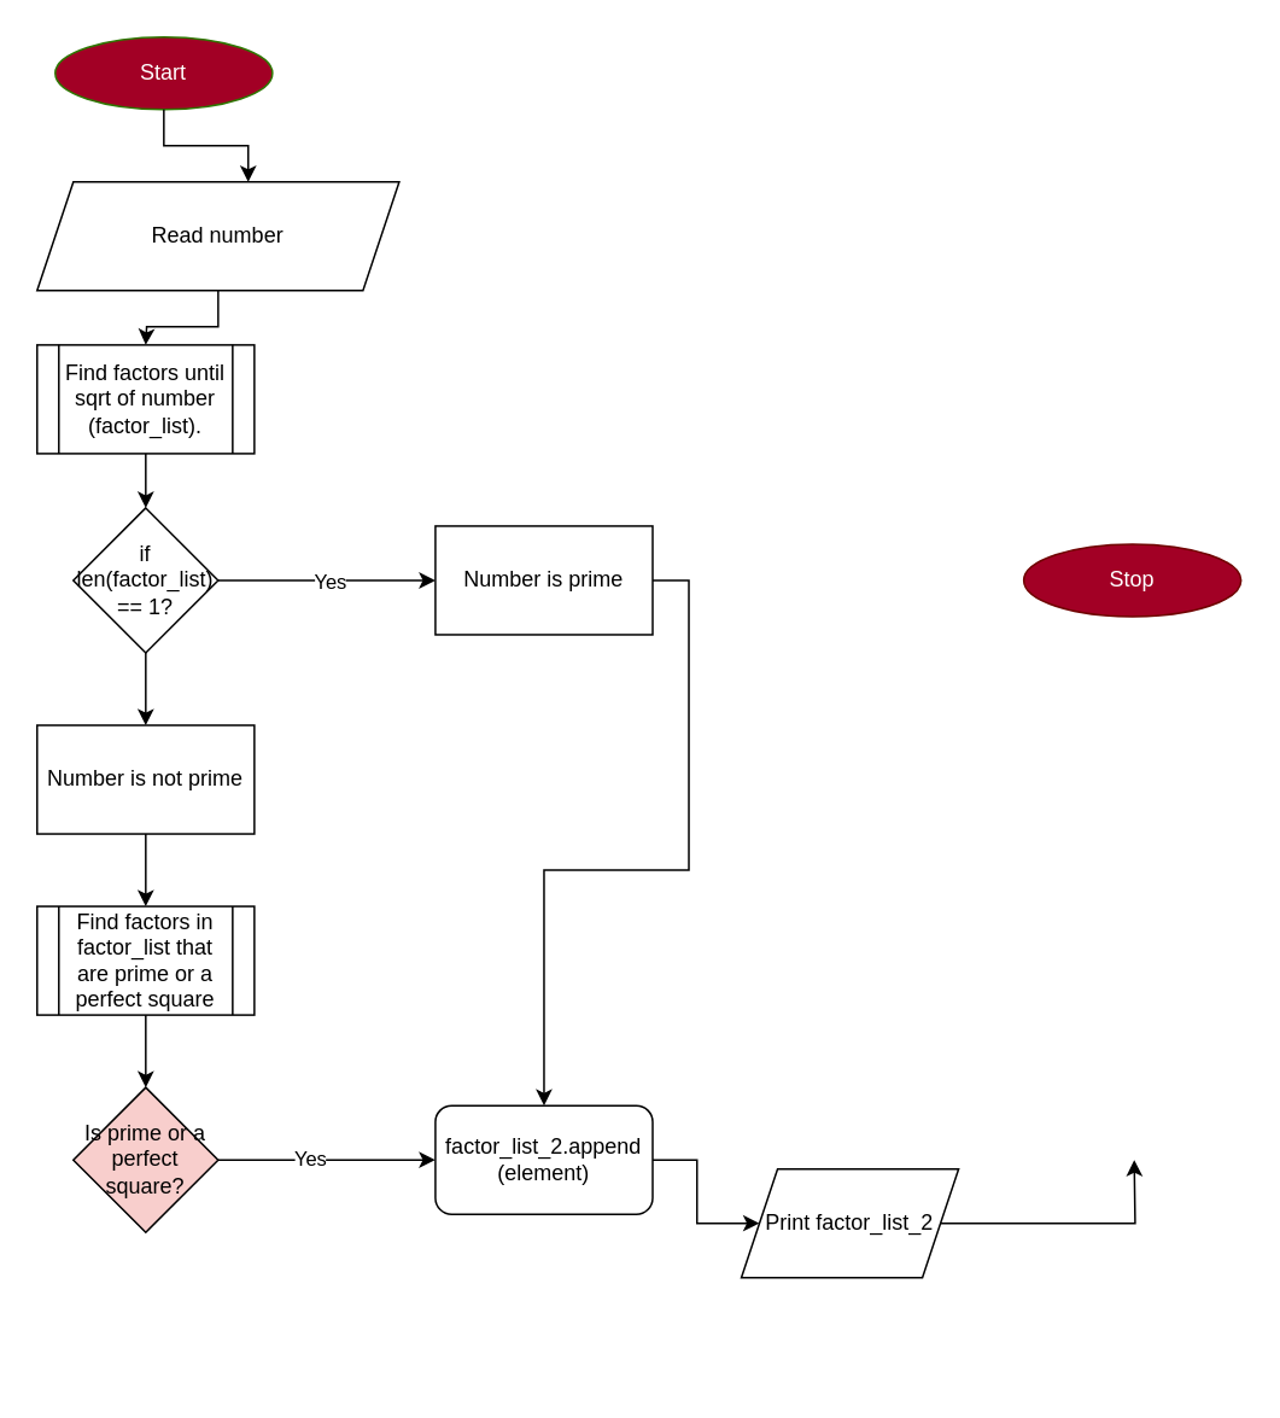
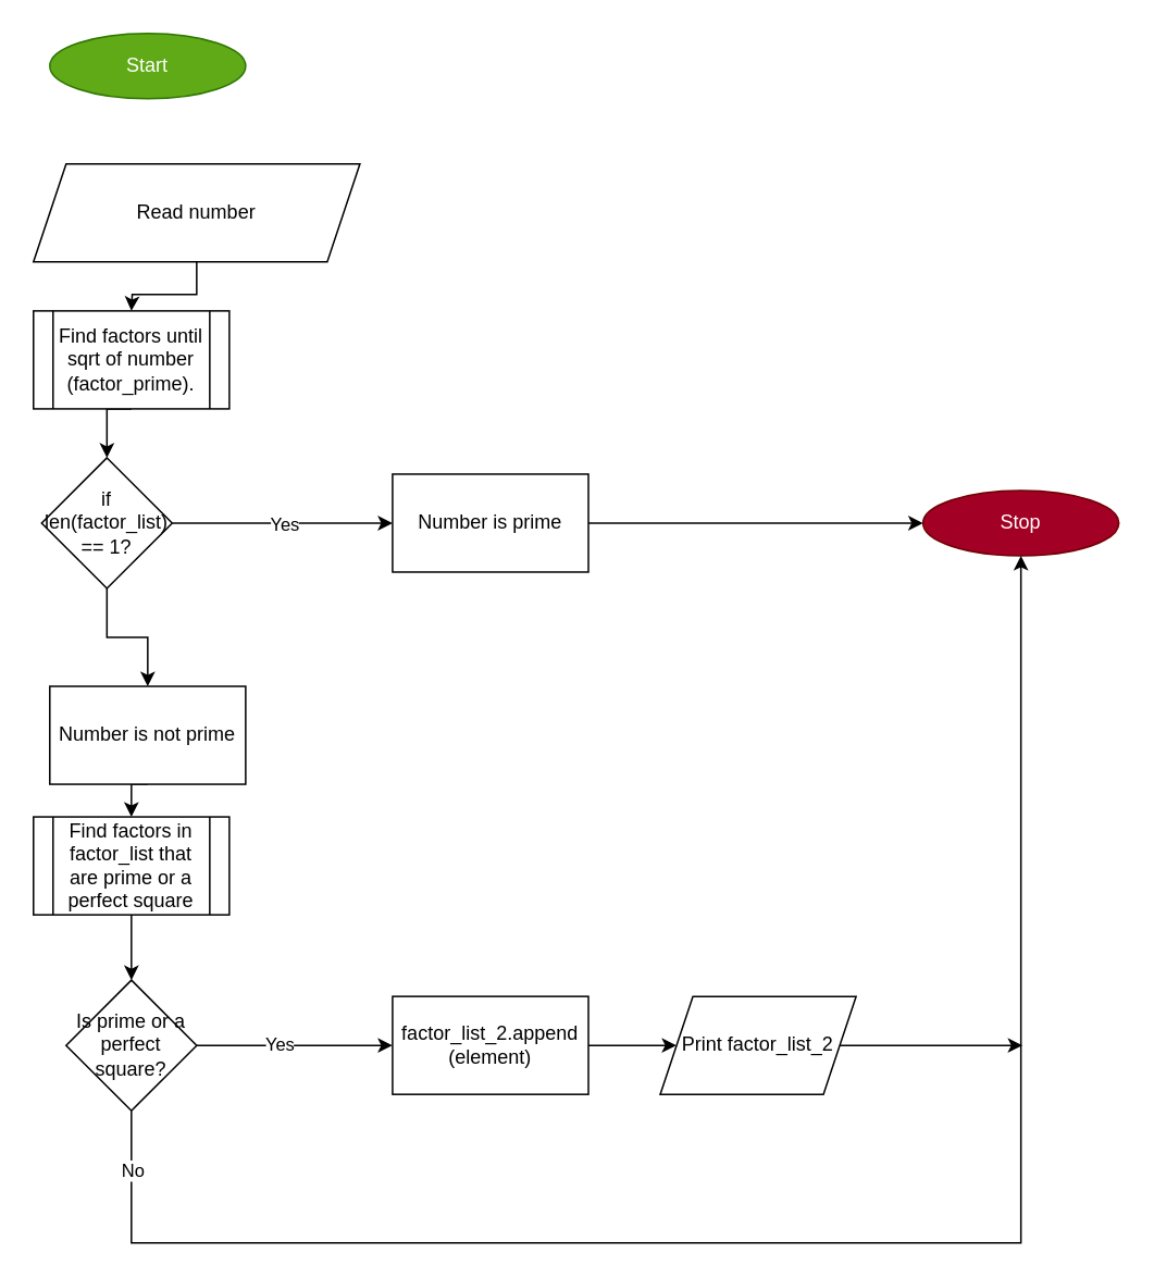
- <mxCell id="4" value="Start" style="ellipse;whiteSpace=wrap;html=1;fillColor=#a20025;fontColor=#ffffff;strokeColor=#2D7600;" parent="1" vertex="1"><mxGeometry x="30" y="20" width="120" height="40" as="geometry" /></mxCell>
+ <mxCell id="4" value="Start" style="ellipse;whiteSpace=wrap;html=1;fillColor=#60a917;fontColor=#ffffff;strokeColor=#2D7600;" parent="1" vertex="1"><mxGeometry x="30" y="20" width="120" height="40" as="geometry" /></mxCell>
- <mxCell id="5" style="edgeStyle=orthogonalEdgeStyle;rounded=0;orthogonalLoop=1;jettySize=auto;html=1;exitX=0.5;exitY=1;exitDx=0;exitDy=0;entryX=0.583;entryY=0;entryDx=0;entryDy=0;entryPerimeter=0;" parent="1" source="4" target="3" edge="1"><mxGeometry relative="1" as="geometry" /></mxCell>
- <mxCell id="7" value="Find factors until sqrt of number&lt;br&gt;(factor_list)." style="shape=process;whiteSpace=wrap;html=1;backgroundOutline=1;" parent="1" vertex="1"><mxGeometry x="20" y="190" width="120" height="60" as="geometry" /></mxCell>
+ <mxCell id="7" value="Find factors until sqrt of number&lt;br&gt;(factor_prime)." style="shape=process;whiteSpace=wrap;html=1;backgroundOutline=1;" parent="1" vertex="1"><mxGeometry x="20" y="190" width="120" height="60" as="geometry" /></mxCell>
- <mxCell id="11" value="if len(factor_list)&lt;br&gt;== 1?" style="rhombus;whiteSpace=wrap;html=1;" parent="1" vertex="1"><mxGeometry x="40" y="280" width="80" height="80" as="geometry" /></mxCell>
+ <mxCell id="11" value="if len(factor_list)&lt;br&gt;== 1?" style="rhombus;whiteSpace=wrap;html=1;" parent="1" vertex="1"><mxGeometry x="25" y="280" width="80" height="80" as="geometry" /></mxCell>
- <mxCell id="15" value="Number is not prime" style="rounded=0;whiteSpace=wrap;html=1;" parent="1" vertex="1"><mxGeometry x="20" y="400" width="120" height="60" as="geometry" /></mxCell>
+ <mxCell id="15" value="Number is not prime" style="rounded=0;whiteSpace=wrap;html=1;" parent="1" vertex="1"><mxGeometry x="30" y="420" width="120" height="60" as="geometry" /></mxCell>
- <mxCell id="12" style="edgeStyle=orthogonalEdgeStyle;rounded=0;orthogonalLoop=1;jettySize=auto;html=1;exitX=1;exitY=0.5;exitDx=0;exitDy=0;" parent="1" source="13" target="25" edge="1"><mxGeometry relative="1" as="geometry" /></mxCell>
+ <mxCell id="12" style="edgeStyle=orthogonalEdgeStyle;rounded=0;orthogonalLoop=1;jettySize=auto;html=1;exitX=1;exitY=0.5;exitDx=0;exitDy=0;" parent="1" source="13" target="18" edge="1"><mxGeometry relative="1" as="geometry" /></mxCell>
- <mxCell id="23" value="Is prime or a perfect square?" style="rhombus;whiteSpace=wrap;html=1;fillColor=#f8cecc;" parent="1" vertex="1"><mxGeometry x="40" y="600" width="80" height="80" as="geometry" /></mxCell>
+ <mxCell id="23" value="Is prime or a perfect square?" style="rhombus;whiteSpace=wrap;html=1;" parent="1" vertex="1"><mxGeometry x="40" y="600" width="80" height="80" as="geometry" /></mxCell>
- <mxCell id="25" value="factor_list_2.append&lt;br&gt;(element)" style="whiteSpace=wrap;html=1;rounded=1;" parent="1" vertex="1"><mxGeometry x="240" y="610" width="120" height="60" as="geometry" /></mxCell>
+ <mxCell id="25" value="factor_list_2.append&lt;br&gt;(element)" style="rounded=0;whiteSpace=wrap;html=1;" parent="1" vertex="1"><mxGeometry x="240" y="610" width="120" height="60" as="geometry" /></mxCell>
- <mxCell id="27" value="Print factor_list_2" style="shape=parallelogram;perimeter=parallelogramPerimeter;whiteSpace=wrap;html=1;fixedSize=1;" parent="1" vertex="1"><mxGeometry x="409" y="645" width="120" height="60" as="geometry" /></mxCell>
+ <mxCell id="27" value="Print factor_list_2" style="shape=parallelogram;perimeter=parallelogramPerimeter;whiteSpace=wrap;html=1;fixedSize=1;" parent="1" vertex="1"><mxGeometry x="404" y="610" width="120" height="60" as="geometry" /></mxCell>
+ <mxCell id="21" style="edgeStyle=orthogonalEdgeStyle;rounded=0;orthogonalLoop=1;jettySize=auto;html=1;exitX=0.5;exitY=1;exitDx=0;exitDy=0;entryX=0.5;entryY=1;entryDx=0;entryDy=0;" parent="1" source="23" target="18" edge="1"><mxGeometry relative="1" as="geometry"><Array as="points"><mxPoint x="80" y="761" /><mxPoint x="625" y="761" /></Array></mxGeometry></mxCell>
+ <mxCell id="22" value="No" style="edgeLabel;html=1;align=center;verticalAlign=middle;resizable=0;points=[];" parent="21" vertex="1" connectable="0"><mxGeometry x="-0.931" relative="1" as="geometry"><mxPoint as="offset" /></mxGeometry></mxCell>
